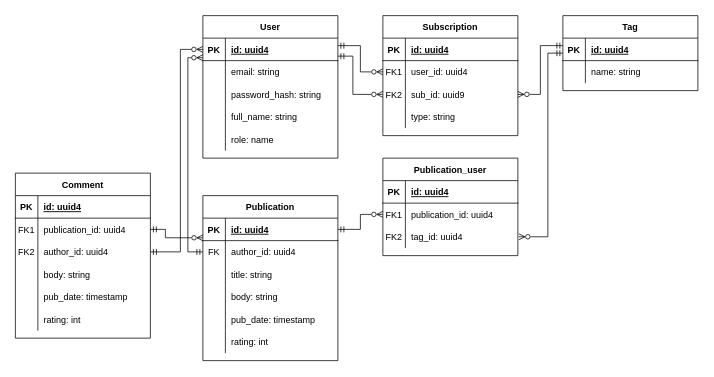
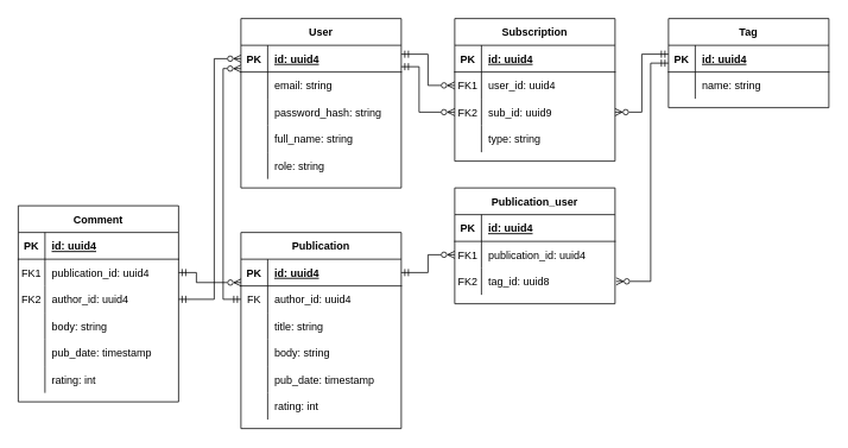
- <mxCell id="17" value="role: name" style="shape=partialRectangle;connectable=0;fillColor=none;top=0;left=0;bottom=0;right=0;align=left;spacingLeft=6;overflow=hidden;" parent="15" vertex="1"><mxGeometry x="30" width="150" height="30" as="geometry"><mxRectangle width="150" height="30" as="alternateBounds" /></mxGeometry></mxCell>
+ <mxCell id="17" value="role: string" style="shape=partialRectangle;connectable=0;fillColor=none;top=0;left=0;bottom=0;right=0;align=left;spacingLeft=6;overflow=hidden;" parent="15" vertex="1"><mxGeometry x="30" width="150" height="30" as="geometry"><mxRectangle width="150" height="30" as="alternateBounds" /></mxGeometry></mxCell>
- <mxCell id="53" value="tag_id: uuid4" style="shape=partialRectangle;connectable=0;fillColor=none;top=0;left=0;bottom=0;right=0;align=left;spacingLeft=6;overflow=hidden;" parent="51" vertex="1"><mxGeometry x="30" width="150" height="30" as="geometry"><mxRectangle width="150" height="30" as="alternateBounds" /></mxGeometry></mxCell>
+ <mxCell id="53" value="tag_id: uuid8" style="shape=partialRectangle;connectable=0;fillColor=none;top=0;left=0;bottom=0;right=0;align=left;spacingLeft=6;overflow=hidden;" parent="51" vertex="1"><mxGeometry x="30" width="150" height="30" as="geometry"><mxRectangle width="150" height="30" as="alternateBounds" /></mxGeometry></mxCell>
